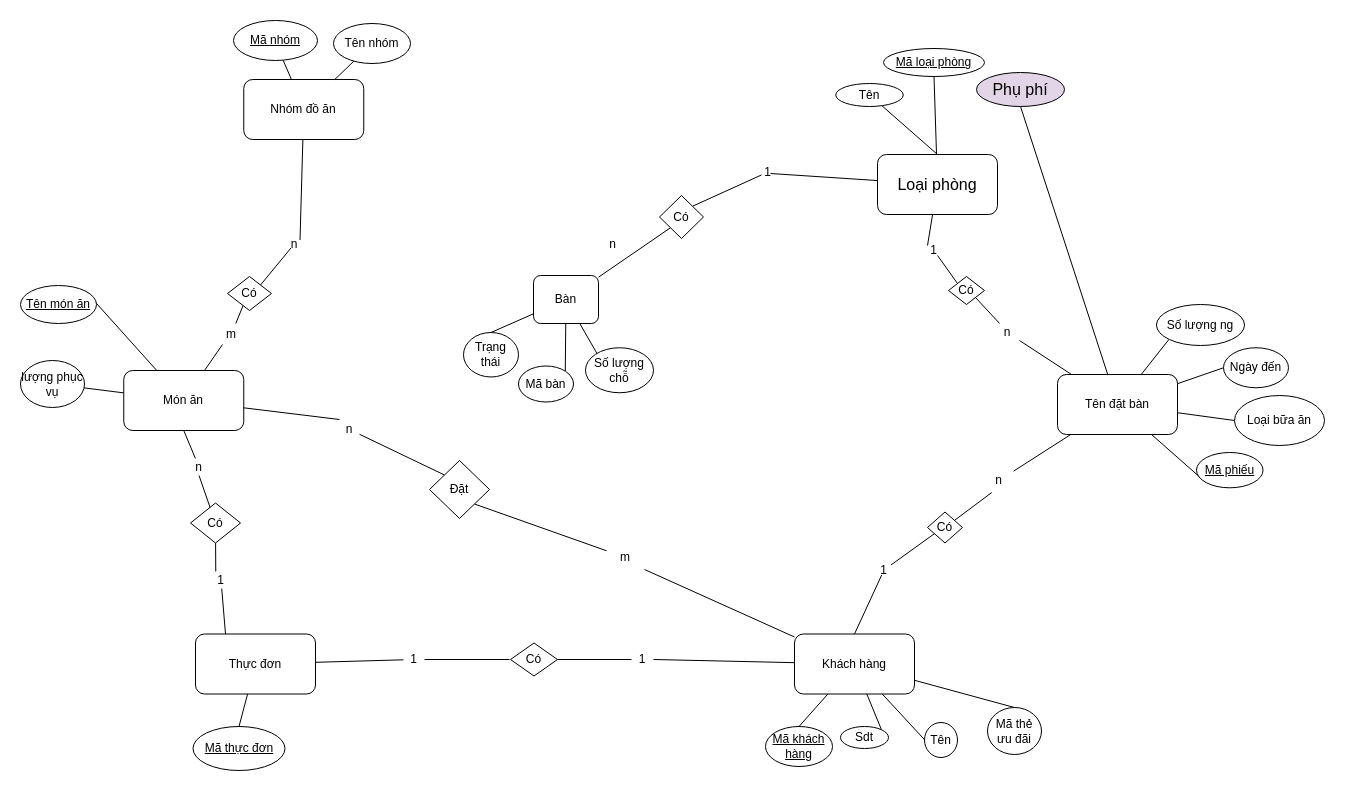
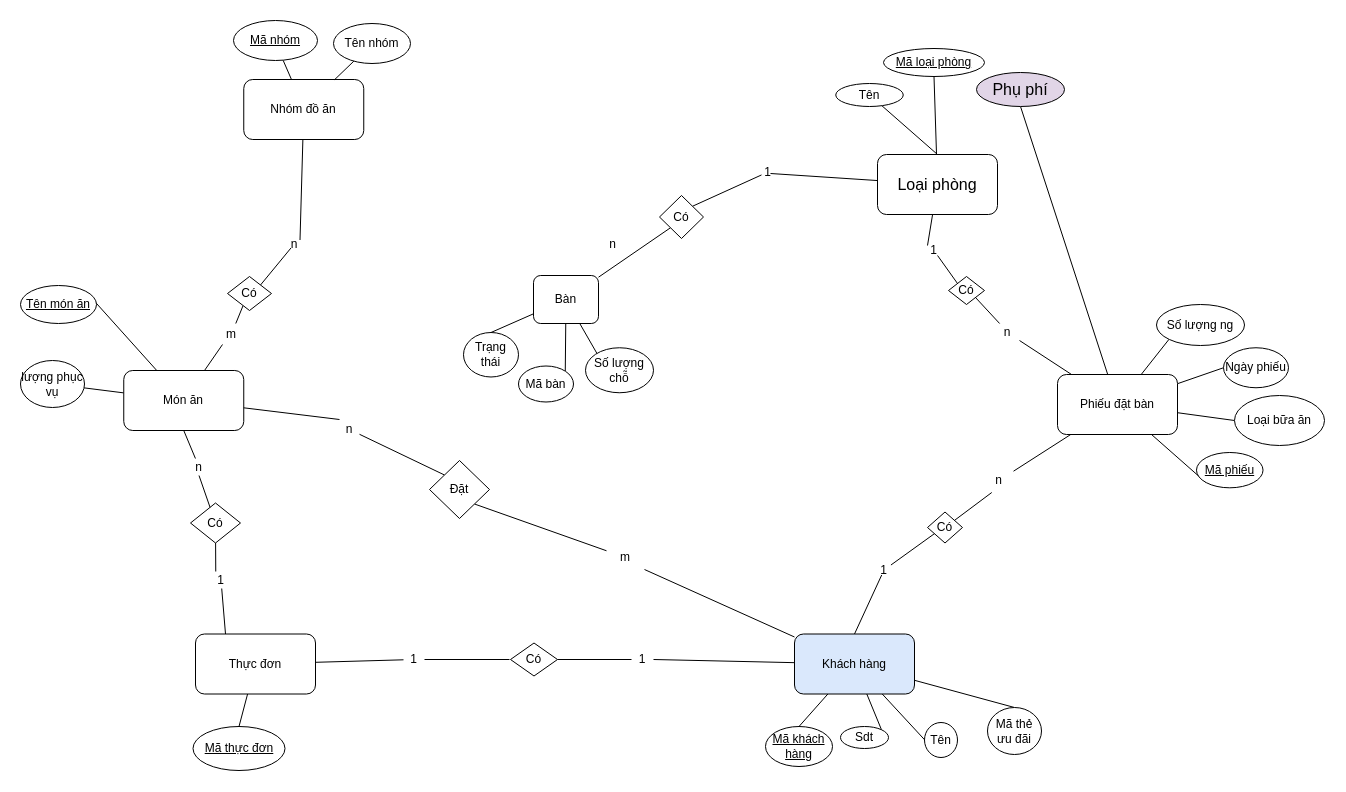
- <mxCell id="49" value="Ngày đến" style="ellipse;whiteSpace=wrap;html=1;fontFamily=Helvetica;fontSize=12;fontColor=default;" parent="1" vertex="1"><mxGeometry x="1223" y="347.25" width="65" height="40" as="geometry" /></mxCell>
+ <mxCell id="49" value="Ngày phiếu" style="ellipse;whiteSpace=wrap;html=1;fontFamily=Helvetica;fontSize=12;fontColor=default;" parent="1" vertex="1"><mxGeometry x="1223" y="347.25" width="65" height="40" as="geometry" /></mxCell>
- <mxCell id="26" value="Tên đặt bàn" style="rounded=1;whiteSpace=wrap;html=1;fontFamily=Helvetica;fontSize=12;fontColor=default;" parent="1" vertex="1"><mxGeometry x="1057" y="374" width="120" height="60" as="geometry" /></mxCell>
+ <mxCell id="26" value="Phiếu đặt bàn" style="rounded=1;whiteSpace=wrap;html=1;fontFamily=Helvetica;fontSize=12;fontColor=default;" parent="1" vertex="1"><mxGeometry x="1057" y="374" width="120" height="60" as="geometry" /></mxCell>
- <mxCell id="20" value="Khách hàng" style="rounded=1;whiteSpace=wrap;html=1;fontFamily=Helvetica;fontSize=12;fontColor=default;" parent="1" vertex="1"><mxGeometry x="794" y="633.5" width="120" height="60" as="geometry" /></mxCell>
+ <mxCell id="20" value="Khách hàng" style="rounded=1;whiteSpace=wrap;html=1;fontFamily=Helvetica;fontSize=12;fontColor=default;fillColor=#dae8fc;" parent="1" vertex="1"><mxGeometry x="794" y="633.5" width="120" height="60" as="geometry" /></mxCell>
